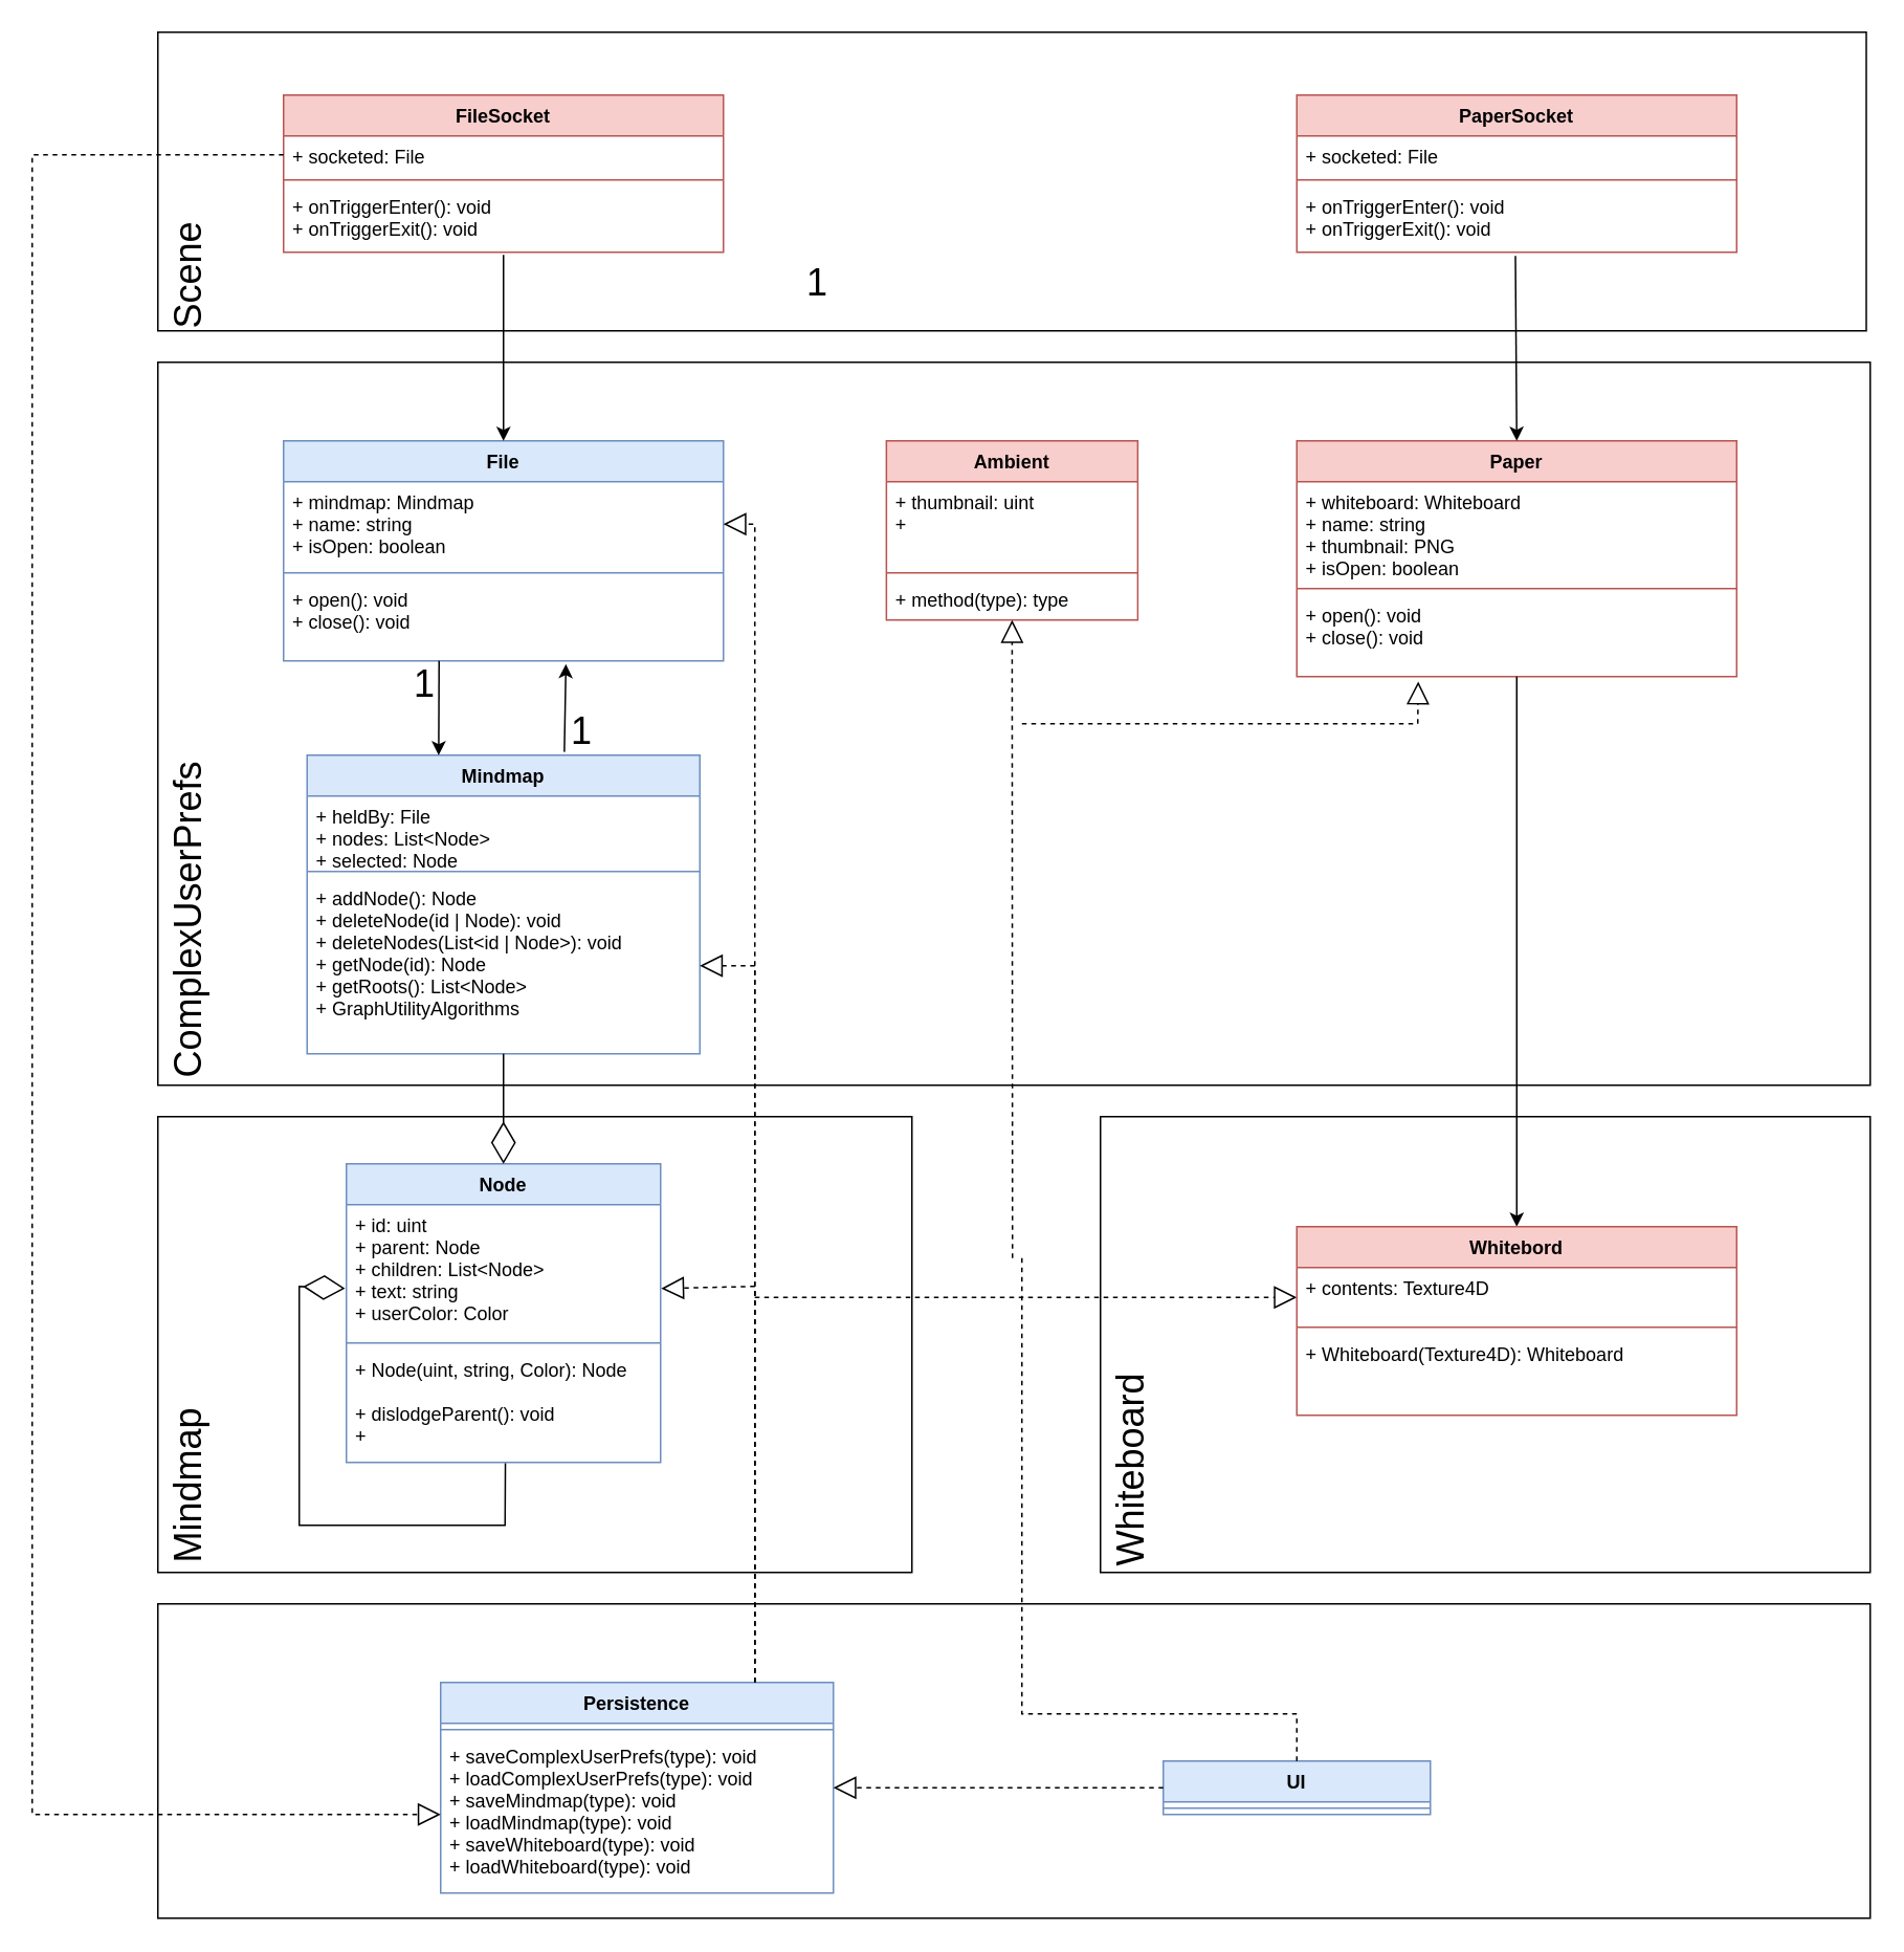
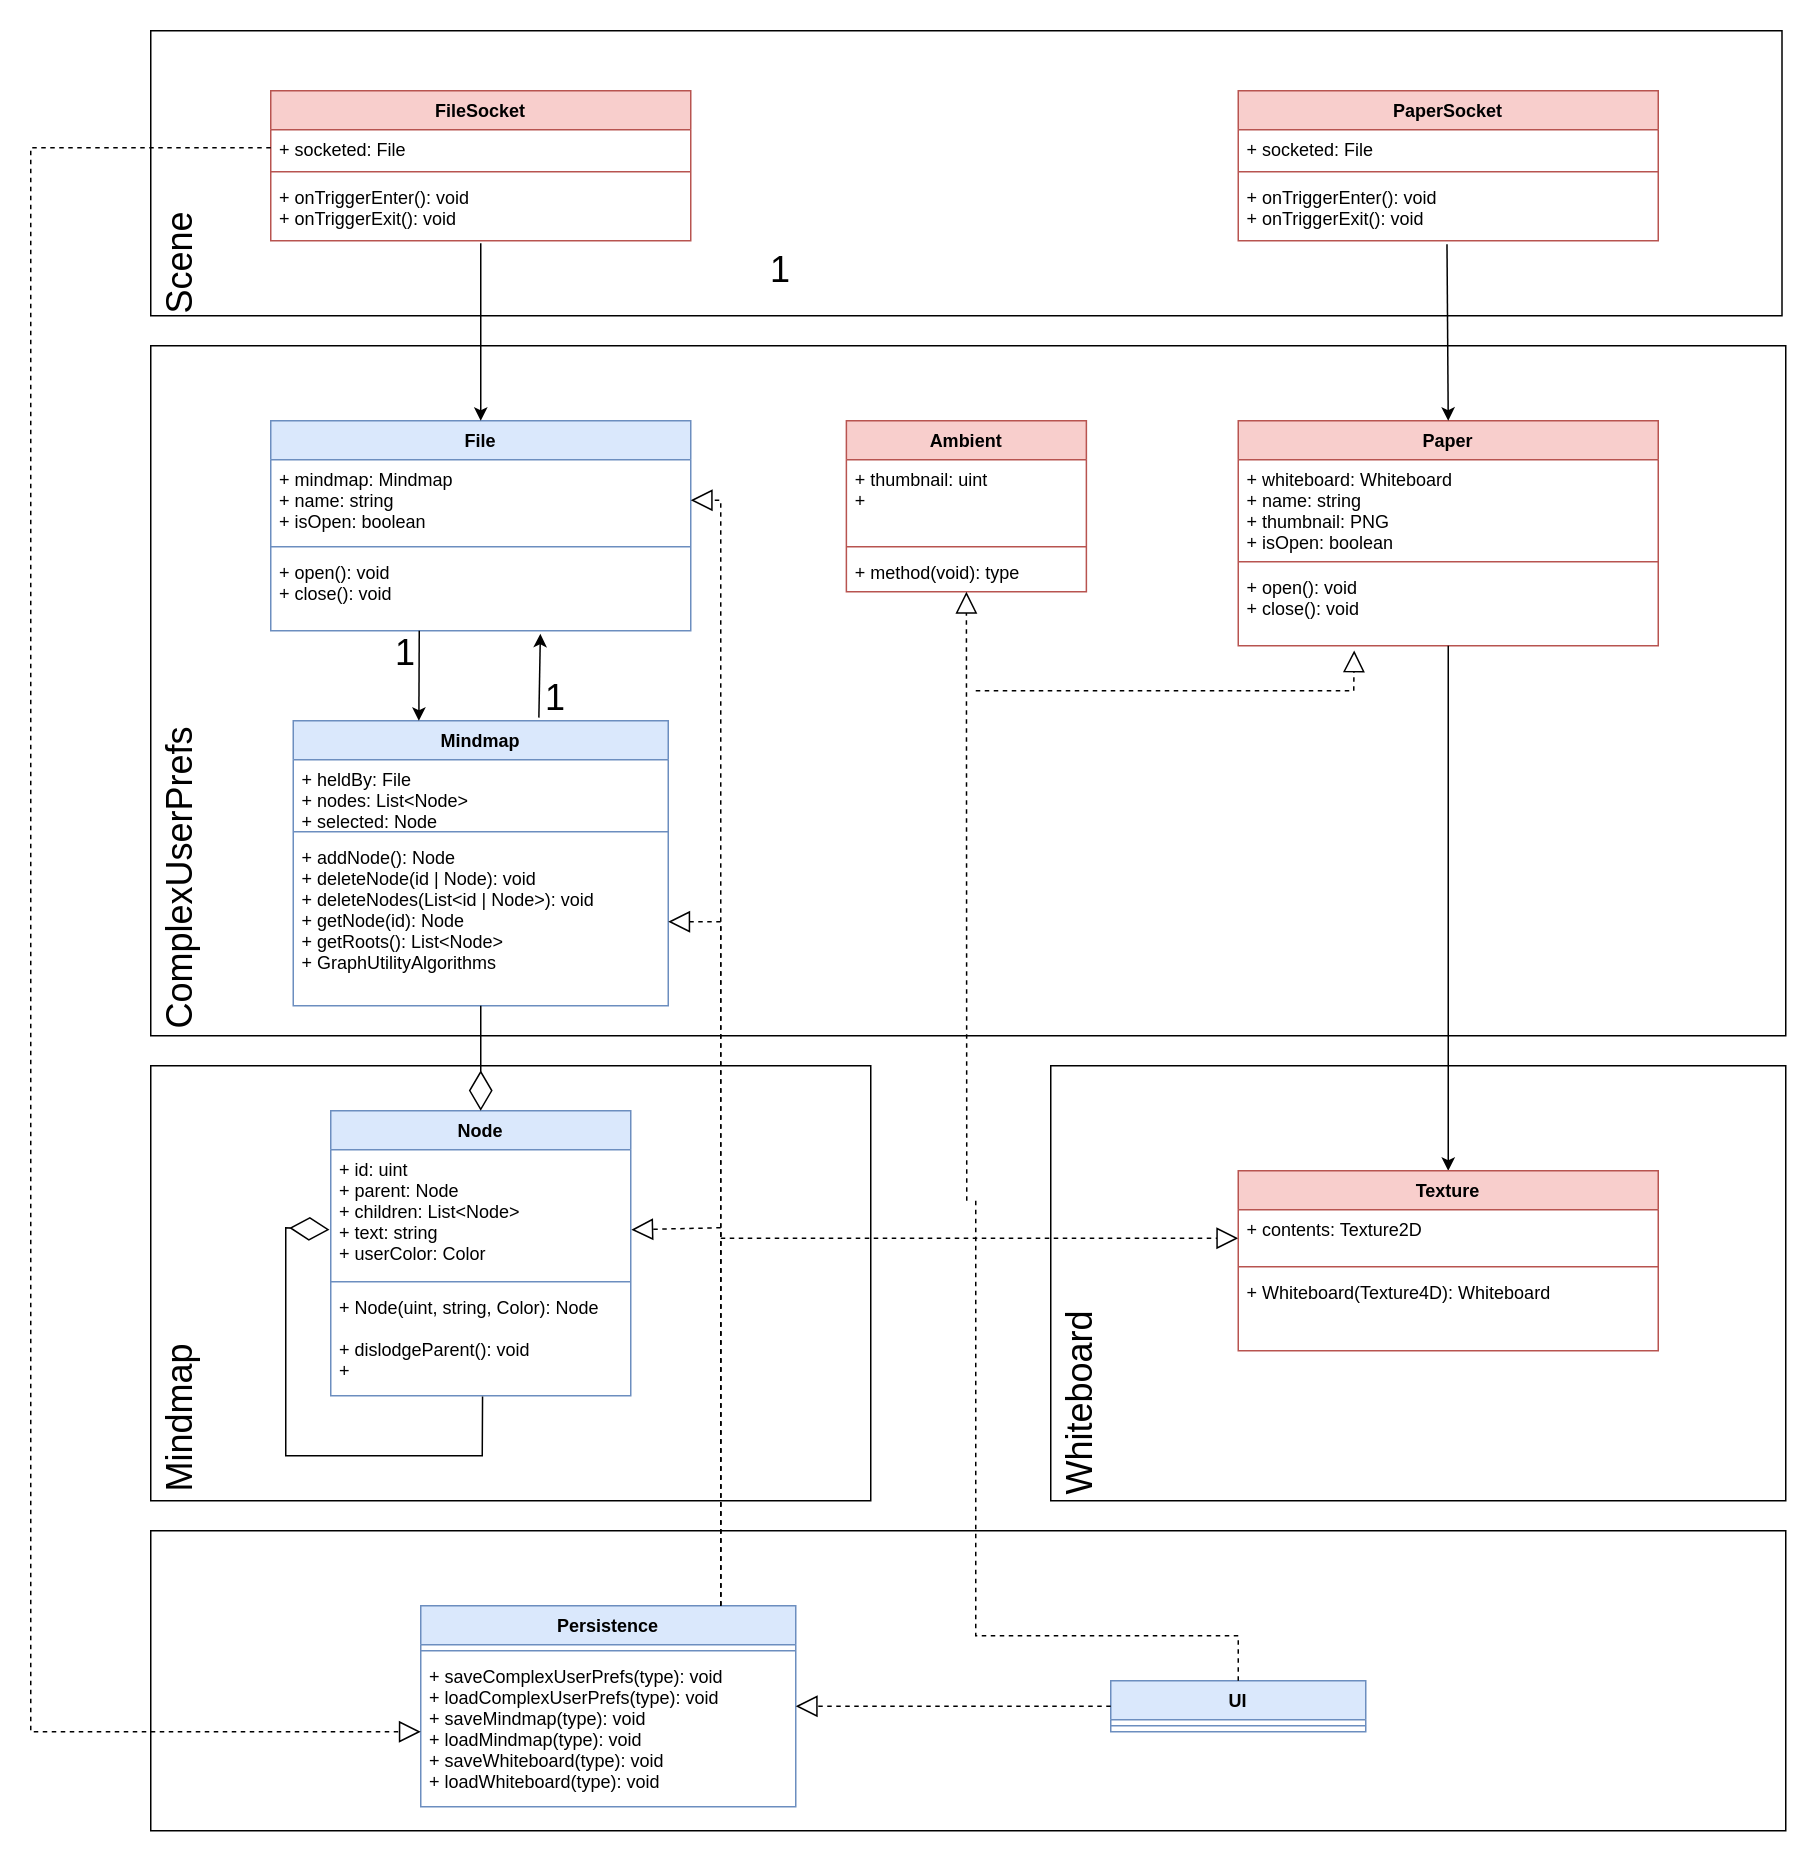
- <mxCell id="41" value="+ method(type): type" style="text;strokeColor=none;fillColor=none;align=left;verticalAlign=top;spacingLeft=4;spacingRight=4;overflow=hidden;rotatable=0;points=[[0,0.5],[1,0.5]];portConstraint=eastwest;fontSize=12;" parent="38" vertex="1"><mxGeometry y="88" width="160" height="26" as="geometry" /></mxCell>
+ <mxCell id="41" value="+ method(void): type" style="text;strokeColor=none;fillColor=none;align=left;verticalAlign=top;spacingLeft=4;spacingRight=4;overflow=hidden;rotatable=0;points=[[0,0.5],[1,0.5]];portConstraint=eastwest;fontSize=12;" parent="38" vertex="1"><mxGeometry y="88" width="160" height="26" as="geometry" /></mxCell>
- <mxCell id="63" value="Whitebord" style="swimlane;fontStyle=1;align=center;verticalAlign=top;childLayout=stackLayout;horizontal=1;startSize=26;horizontalStack=0;resizeParent=1;resizeParentMax=0;resizeLast=0;collapsible=1;marginBottom=0;fillColor=#f8cecc;strokeColor=#b85450;" vertex="1" parent="1"><mxGeometry x="825" y="780" width="280" height="120" as="geometry" /></mxCell>
+ <mxCell id="63" value="Texture" style="swimlane;fontStyle=1;align=center;verticalAlign=top;childLayout=stackLayout;horizontal=1;startSize=26;horizontalStack=0;resizeParent=1;resizeParentMax=0;resizeLast=0;collapsible=1;marginBottom=0;fillColor=#f8cecc;strokeColor=#b85450;" vertex="1" parent="1"><mxGeometry x="825" y="780" width="280" height="120" as="geometry" /></mxCell>
- <mxCell id="64" value="+ contents: Texture4D" style="text;strokeColor=none;fillColor=none;align=left;verticalAlign=top;spacingLeft=4;spacingRight=4;overflow=hidden;rotatable=0;points=[[0,0.5],[1,0.5]];portConstraint=eastwest;" vertex="1" parent="63"><mxGeometry y="26" width="280" height="34" as="geometry" /></mxCell>
+ <mxCell id="64" value="+ contents: Texture2D" style="text;strokeColor=none;fillColor=none;align=left;verticalAlign=top;spacingLeft=4;spacingRight=4;overflow=hidden;rotatable=0;points=[[0,0.5],[1,0.5]];portConstraint=eastwest;" vertex="1" parent="63"><mxGeometry y="26" width="280" height="34" as="geometry" /></mxCell>
